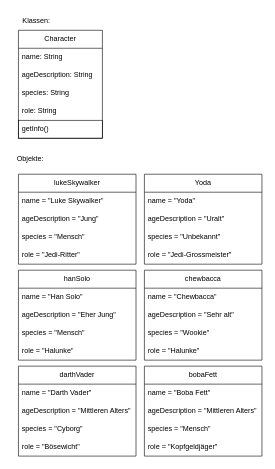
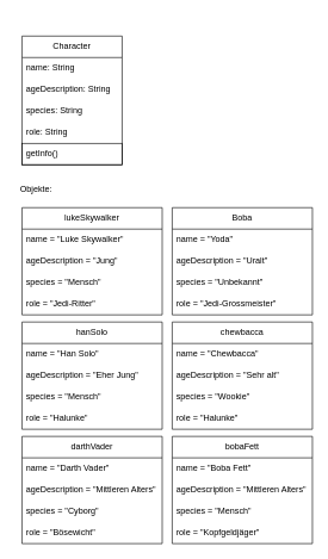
- <mxCell id="18" value="Klassen:" style="text;html=1;align=center;verticalAlign=middle;whiteSpace=wrap;rounded=0;" vertex="1" parent="1"><mxGeometry x="30" y="20" width="60" height="30" as="geometry" /></mxCell>
- <mxCell id="25" value="Yoda" style="swimlane;fontStyle=0;childLayout=stackLayout;horizontal=1;startSize=30;horizontalStack=0;resizeParent=1;resizeParentMax=0;resizeLast=0;collapsible=1;marginBottom=0;whiteSpace=wrap;html=1;" vertex="1" parent="1"><mxGeometry x="240" y="290" width="196" height="150" as="geometry" /></mxCell>
+ <mxCell id="25" value="Boba" style="swimlane;fontStyle=0;childLayout=stackLayout;horizontal=1;startSize=30;horizontalStack=0;resizeParent=1;resizeParentMax=0;resizeLast=0;collapsible=1;marginBottom=0;whiteSpace=wrap;html=1;" vertex="1" parent="1"><mxGeometry x="240" y="290" width="196" height="150" as="geometry" /></mxCell>
